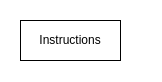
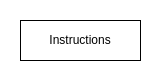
- <mxCell id="2" value="Instructions" style="rounded=0;whiteSpace=wrap;html=1;" vertex="1" parent="1"><mxGeometry x="20" y="20" width="100" height="40" as="geometry" /></mxCell>
+ <mxCell id="2" value="Instructions" style="rounded=0;whiteSpace=wrap;html=1;" vertex="1" parent="1"><mxGeometry x="20" y="20" width="120" height="40" as="geometry" /></mxCell>
